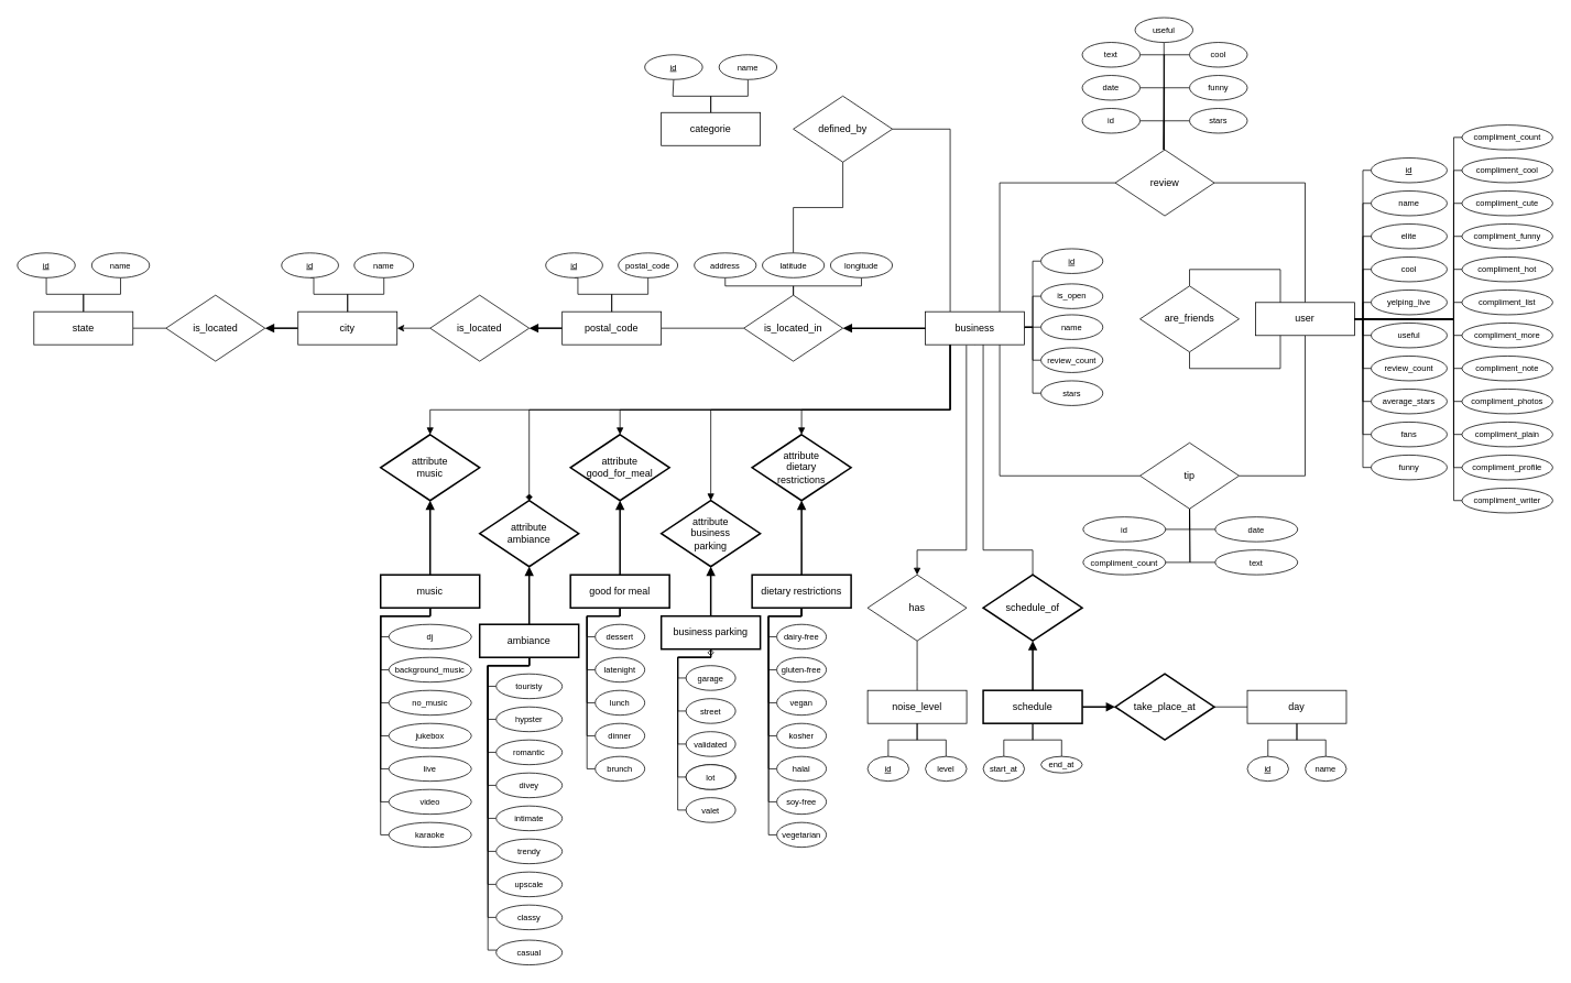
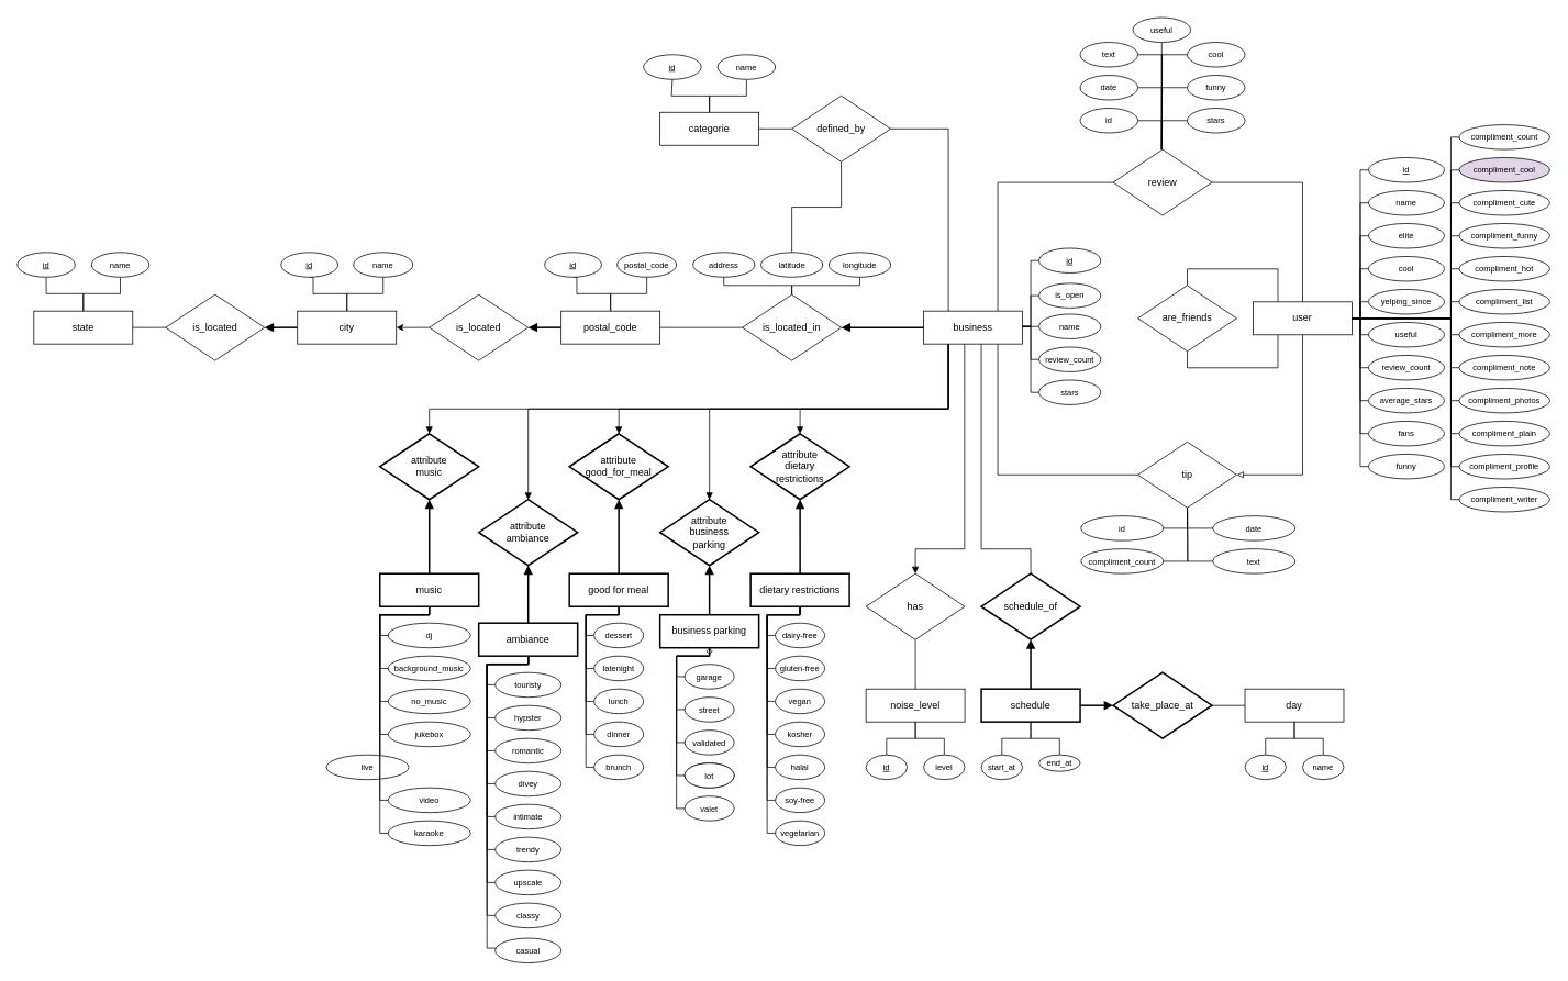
+ <mxCell id="7" style="edgeStyle=orthogonalEdgeStyle;rounded=0;orthogonalLoop=1;jettySize=auto;html=1;exitX=1;exitY=0.5;exitDx=0;exitDy=0;entryX=0;entryY=0.5;entryDx=0;entryDy=0;startArrow=none;startFill=0;endArrow=none;endFill=0;strokeWidth=1;" parent="1" source="9" target="51" edge="1"><mxGeometry relative="1" as="geometry" /></mxCell>
- <mxCell id="76" value="compliment_cool" style="ellipse;whiteSpace=wrap;html=1;fontSize=10;" parent="1" vertex="1"><mxGeometry x="1770" y="190.88" width="110" height="30" as="geometry" /></mxCell>
+ <mxCell id="76" value="compliment_cool" style="ellipse;whiteSpace=wrap;html=1;fontSize=10;fillColor=#e1d5e7;" parent="1" vertex="1"><mxGeometry x="1770" y="190.88" width="110" height="30" as="geometry" /></mxCell>
- <mxCell id="74" value="yelping_live" style="ellipse;whiteSpace=wrap;html=1;fontSize=10;" parent="1" vertex="1"><mxGeometry x="1660" y="350.88" width="92" height="30" as="geometry" /></mxCell>
+ <mxCell id="74" value="yelping_since" style="ellipse;whiteSpace=wrap;html=1;fontSize=10;" parent="1" vertex="1"><mxGeometry x="1660" y="350.88" width="92" height="30" as="geometry" /></mxCell>
- <mxCell id="23" style="edgeStyle=orthogonalEdgeStyle;rounded=0;orthogonalLoop=1;jettySize=auto;html=1;exitX=0.5;exitY=1;exitDx=0;exitDy=0;entryX=1;entryY=0.5;entryDx=0;entryDy=0;endArrow=none;endFill=0;" edge="1" parent="1" source="25" target="236"><mxGeometry relative="1" as="geometry" /></mxCell>
+ <mxCell id="23" style="edgeStyle=orthogonalEdgeStyle;rounded=0;orthogonalLoop=1;jettySize=auto;html=1;exitX=0.5;exitY=1;exitDx=0;exitDy=0;entryX=1;entryY=0.5;entryDx=0;entryDy=0;endArrow=block;endFill=0;" edge="1" parent="1" source="25" target="236"><mxGeometry relative="1" as="geometry" /></mxCell>
- <mxCell id="27" style="edgeStyle=orthogonalEdgeStyle;rounded=0;orthogonalLoop=1;jettySize=auto;html=1;entryX=0.5;entryY=0;entryDx=0;entryDy=0;startArrow=none;startFill=0;endArrow=diamond;endFill=1;strokeWidth=1;exitX=0.25;exitY=1;exitDx=0;exitDy=0;" parent="1" source="36" target="180" edge="1"><mxGeometry relative="1" as="geometry"><mxPoint x="510" y="546" as="sourcePoint" /><Array as="points"><mxPoint x="1150" y="496" /><mxPoint x="640" y="496" /></Array></mxGeometry></mxCell>
+ <mxCell id="27" style="edgeStyle=orthogonalEdgeStyle;rounded=0;orthogonalLoop=1;jettySize=auto;html=1;entryX=0.5;entryY=0;entryDx=0;entryDy=0;startArrow=none;startFill=0;endArrow=block;endFill=1;strokeWidth=1;exitX=0.25;exitY=1;exitDx=0;exitDy=0;" parent="1" source="36" target="180" edge="1"><mxGeometry relative="1" as="geometry"><mxPoint x="510" y="546" as="sourcePoint" /><Array as="points"><mxPoint x="1150" y="496" /><mxPoint x="640" y="496" /></Array></mxGeometry></mxCell>
- <mxCell id="115" value="live" style="ellipse;whiteSpace=wrap;html=1;fontStyle=0;fontSize=10;" parent="1" vertex="1"><mxGeometry x="470" y="916" width="100" height="30" as="geometry" /></mxCell>
+ <mxCell id="115" value="live" style="ellipse;whiteSpace=wrap;html=1;fontStyle=0;fontSize=10;" parent="1" vertex="1"><mxGeometry x="395" y="916" width="100" height="30" as="geometry" /></mxCell>
